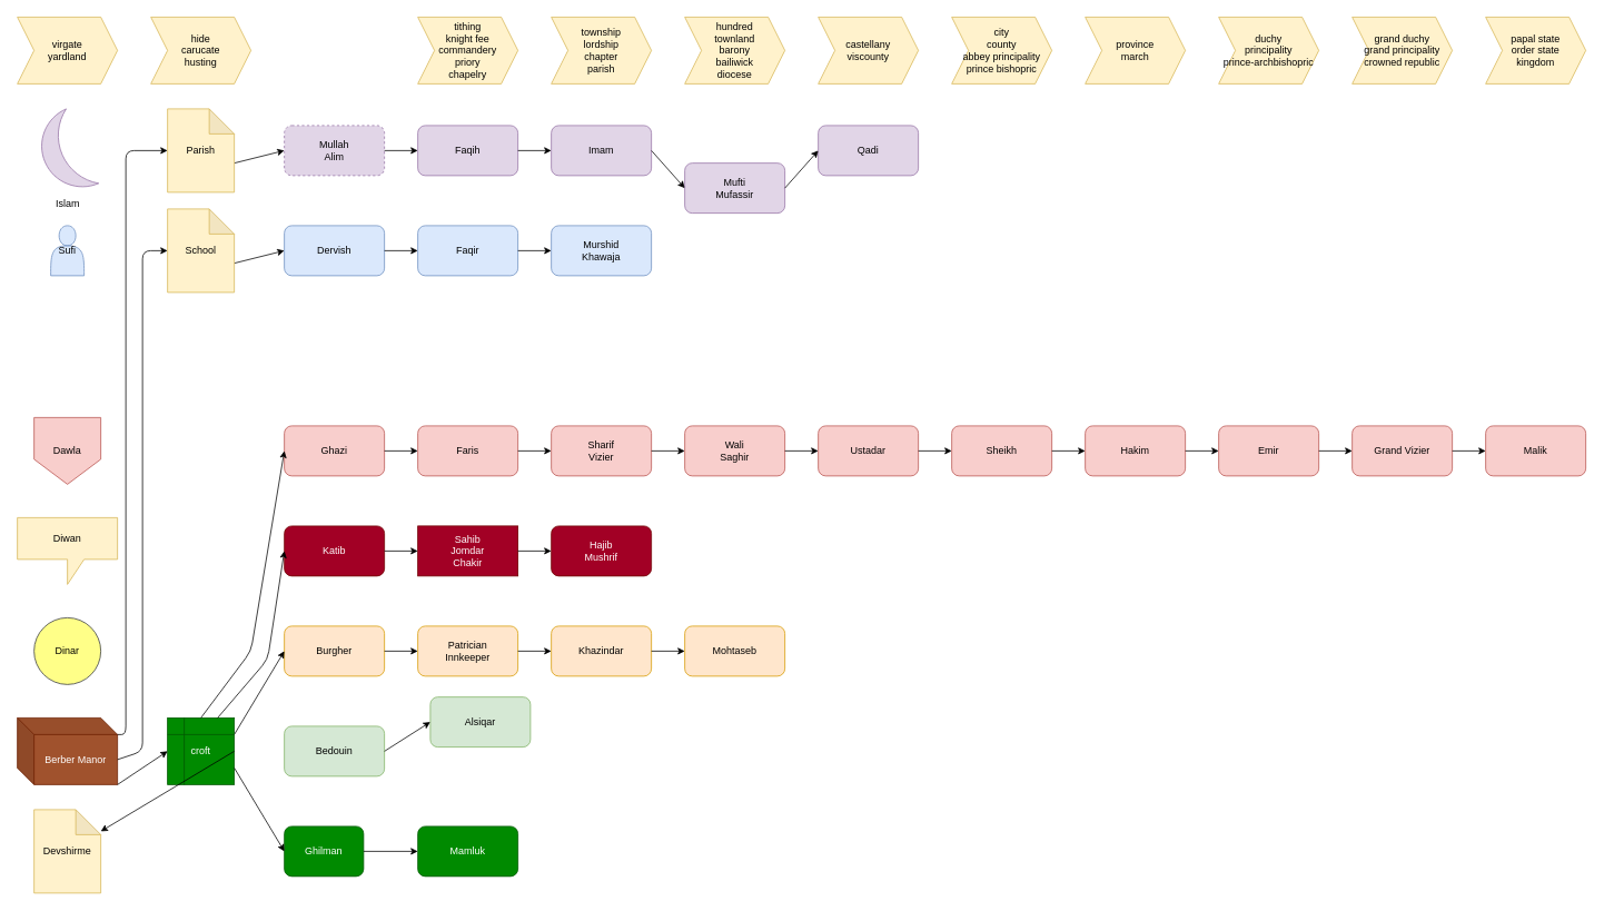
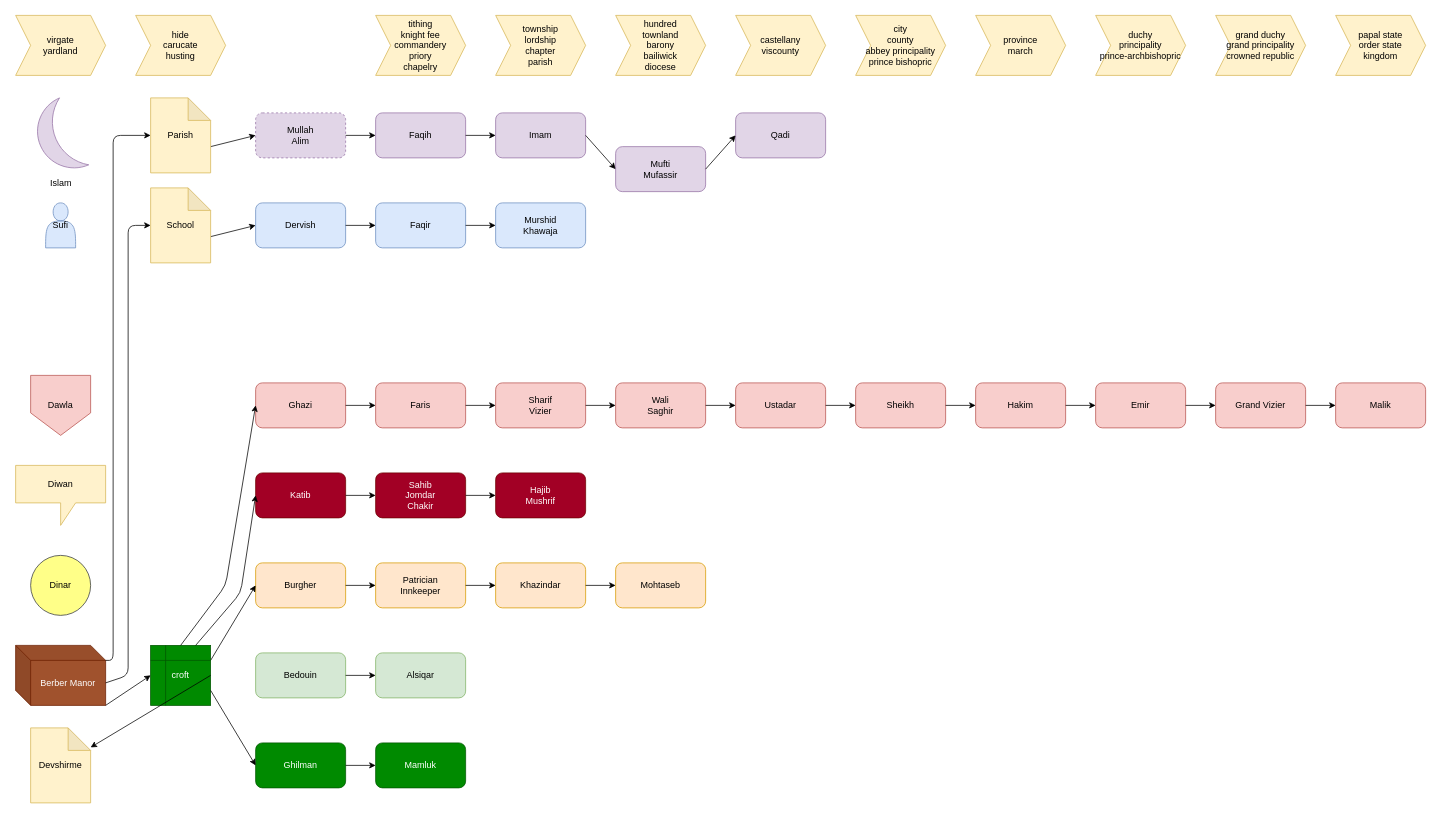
- <mxCell id="48" value="&lt;div&gt;Sahib&lt;/div&gt;&lt;div&gt;Jomdar&lt;/div&gt;&lt;div&gt;Chakir&lt;/div&gt;" style="whiteSpace=wrap;html=1;fillColor=#a20025;strokeColor=#6F0000;fontColor=#ffffff;rounded=0;" parent="1" vertex="1"><mxGeometry x="500" y="630" width="120" height="60" as="geometry" /></mxCell>
+ <mxCell id="48" value="&lt;div&gt;Sahib&lt;/div&gt;&lt;div&gt;Jomdar&lt;/div&gt;&lt;div&gt;Chakir&lt;/div&gt;" style="rounded=1;whiteSpace=wrap;html=1;fillColor=#a20025;strokeColor=#6F0000;fontColor=#ffffff;" parent="1" vertex="1"><mxGeometry x="500" y="630" width="120" height="60" as="geometry" /></mxCell>
- <mxCell id="59" value="&lt;div&gt;Alsiqar&lt;/div&gt;" style="rounded=1;whiteSpace=wrap;html=1;fillColor=#d5e8d4;strokeColor=#82b366;" parent="1" vertex="1"><mxGeometry x="515" y="835" width="120" height="60" as="geometry" /></mxCell>
+ <mxCell id="59" value="&lt;div&gt;Alsiqar&lt;/div&gt;" style="rounded=1;whiteSpace=wrap;html=1;fillColor=#d5e8d4;strokeColor=#82b366;" parent="1" vertex="1"><mxGeometry x="500" y="870" width="120" height="60" as="geometry" /></mxCell>
- <mxCell id="80" value="Ghilman" style="rounded=1;whiteSpace=wrap;html=1;fillColor=#008a00;strokeColor=#005700;fontColor=#ffffff;" vertex="1" parent="1"><mxGeometry x="340" y="990" width="95" height="60" as="geometry" /></mxCell>
+ <mxCell id="80" value="Ghilman" style="rounded=1;whiteSpace=wrap;html=1;fillColor=#008a00;strokeColor=#005700;fontColor=#ffffff;" vertex="1" parent="1"><mxGeometry x="340" y="990" width="120" height="60" as="geometry" /></mxCell>
